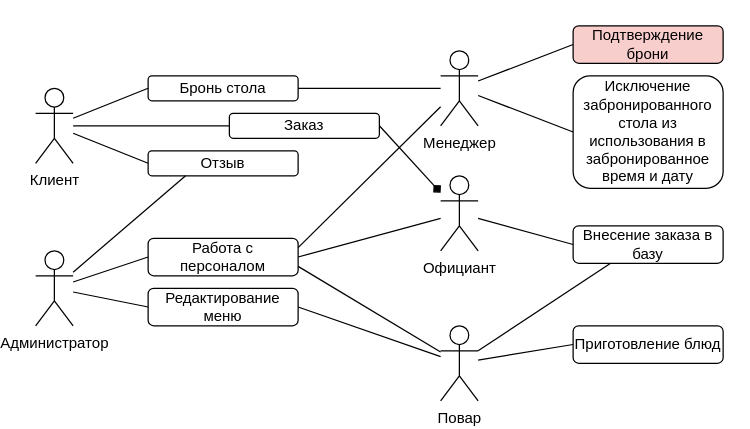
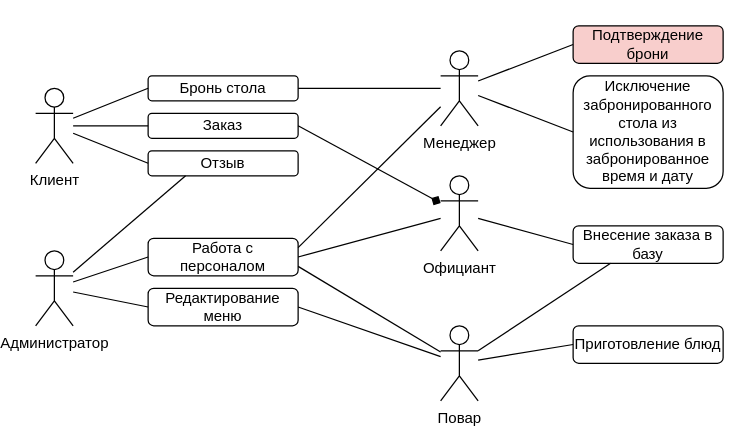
- <mxCell id="4" value="Заказ" style="rounded=1;whiteSpace=wrap;html=1;" vertex="1" parent="1"><mxGeometry x="175" y="90" width="120" height="20" as="geometry" /></mxCell>
+ <mxCell id="4" value="Заказ" style="rounded=1;whiteSpace=wrap;html=1;" vertex="1" parent="1"><mxGeometry x="110" y="90" width="120" height="20" as="geometry" /></mxCell>
